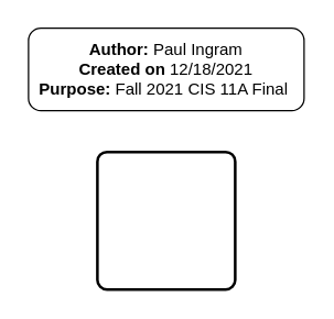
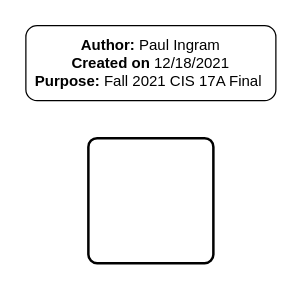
- <mxCell id="2" value="&lt;b&gt;Author: &lt;/b&gt;Paul Ingram&lt;br&gt;&lt;b&gt;Created on &lt;/b&gt;12/18/2021&lt;br&gt;&lt;b&gt;Purpose: &lt;/b&gt;Fall 2021 CIS 11A Final&amp;nbsp;" style="rounded=1;whiteSpace=wrap;html=1;" vertex="1" parent="1"><mxGeometry x="20" y="20" width="200" height="60" as="geometry" /></mxCell>
+ <mxCell id="2" value="&lt;b&gt;Author: &lt;/b&gt;Paul Ingram&lt;br&gt;&lt;b&gt;Created on &lt;/b&gt;12/18/2021&lt;br&gt;&lt;b&gt;Purpose: &lt;/b&gt;Fall 2021 CIS 17A Final&amp;nbsp;" style="rounded=1;whiteSpace=wrap;html=1;" vertex="1" parent="1"><mxGeometry x="20" y="20" width="200" height="60" as="geometry" /></mxCell>
